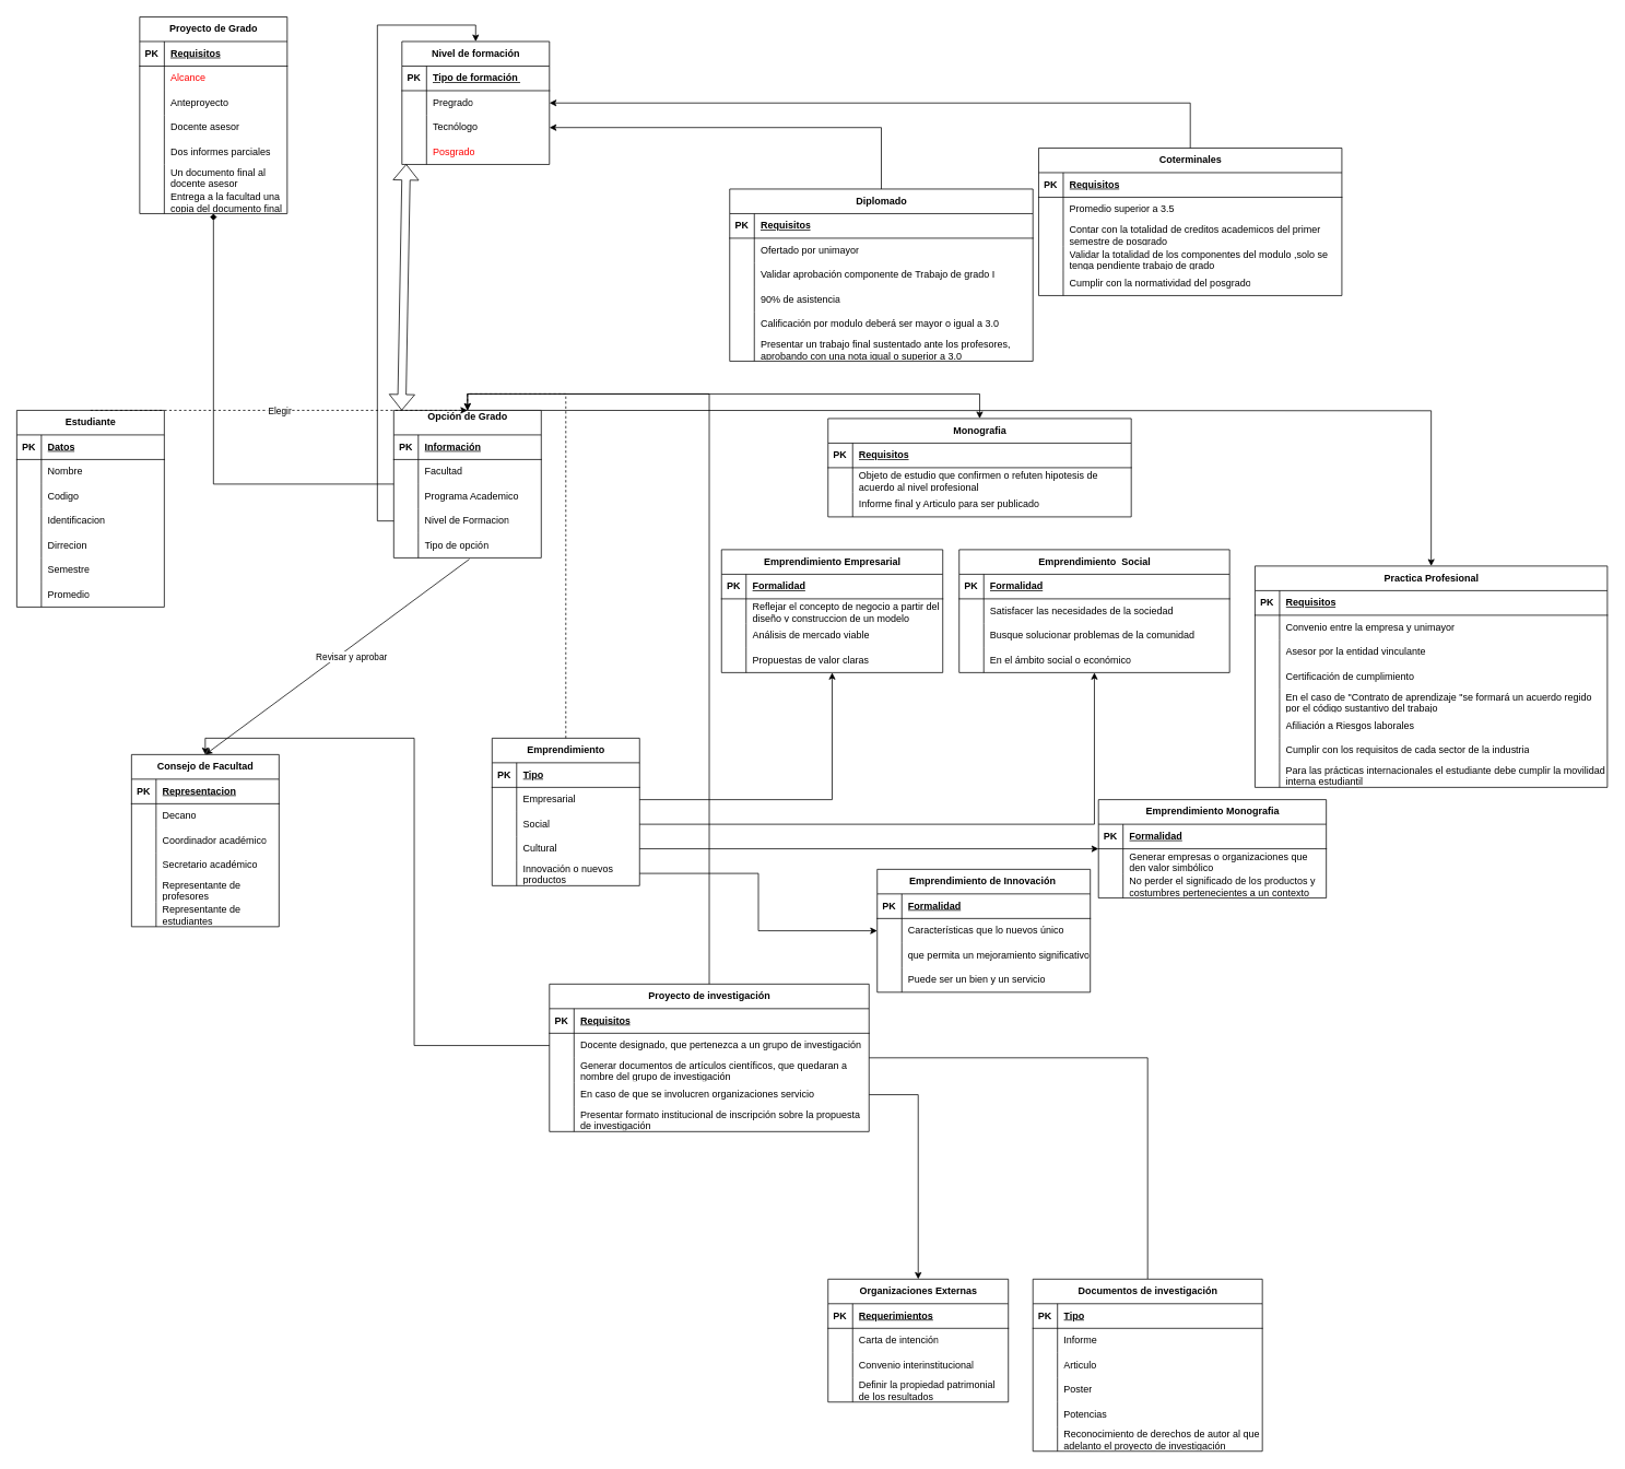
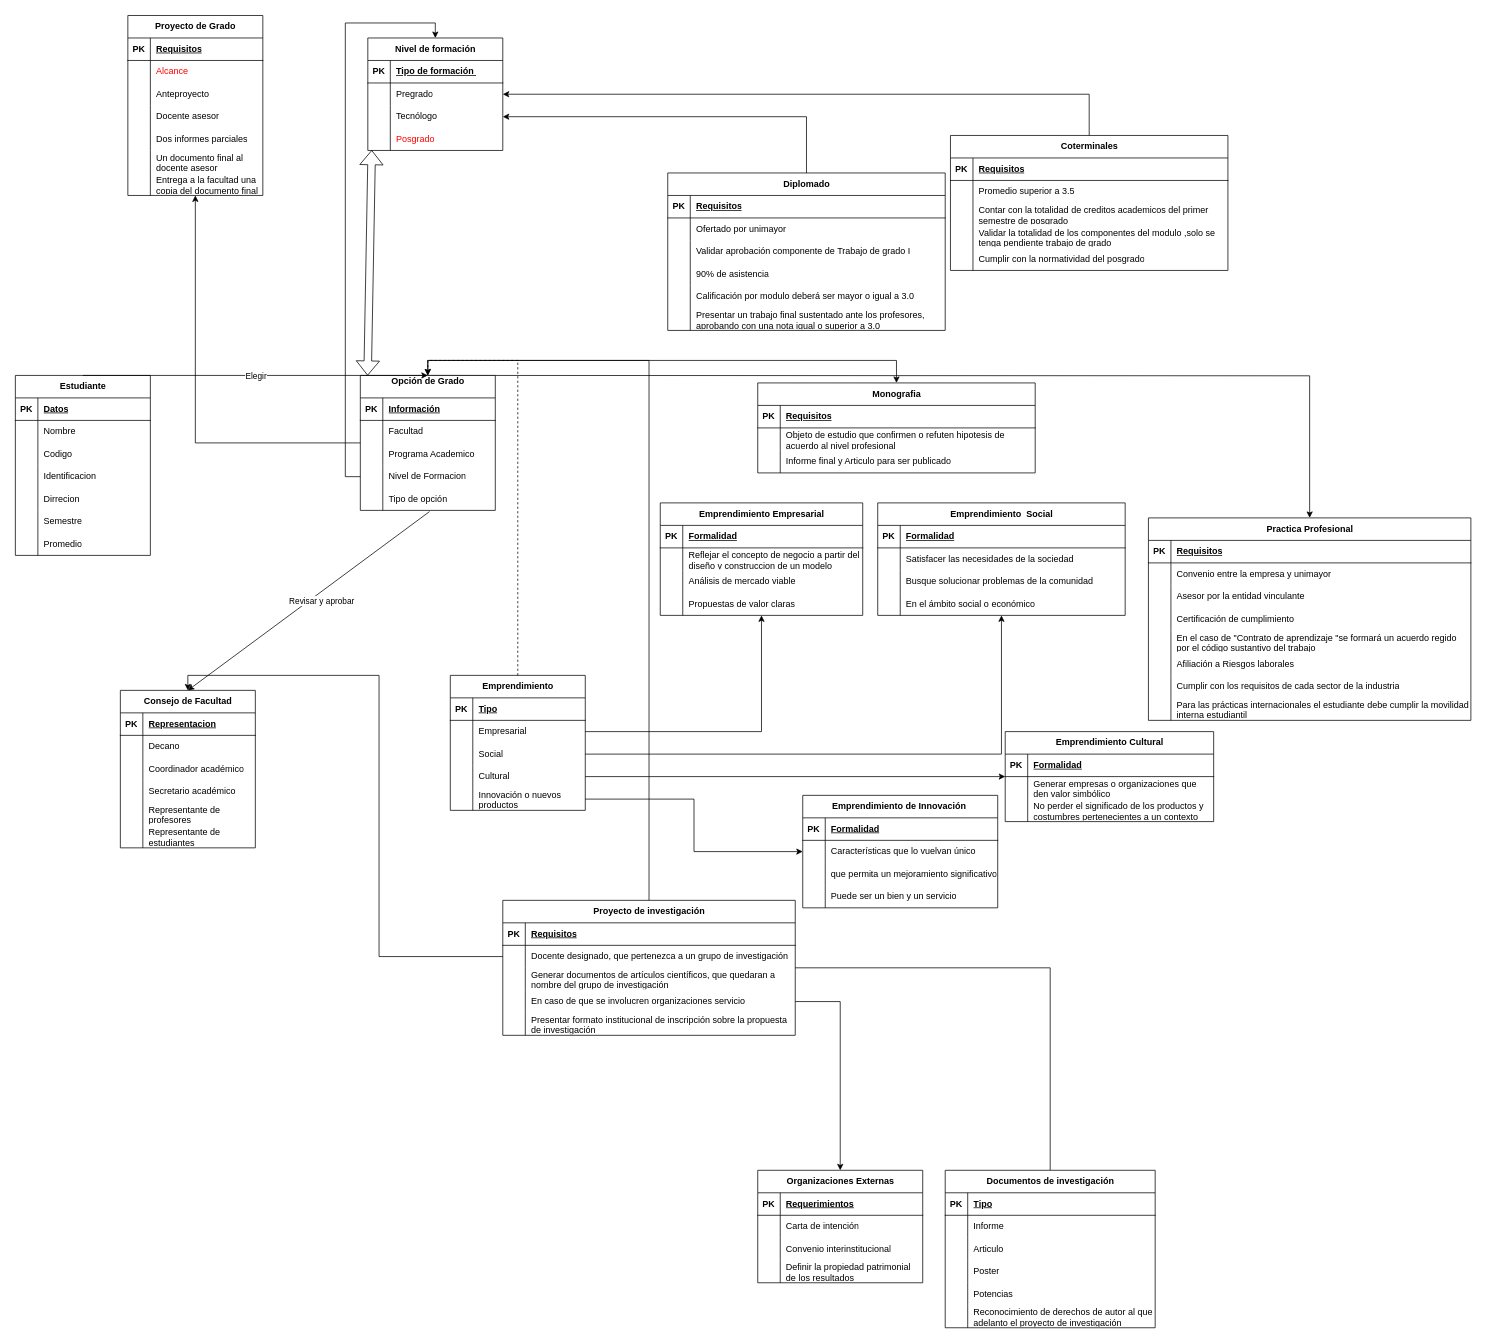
- <mxCell id="27" value="" style="edgeStyle=orthogonalEdgeStyle;rounded=0;orthogonalLoop=1;jettySize=auto;html=1;endArrow=diamond;" edge="1" parent="1" source="28" target="274"><mxGeometry relative="1" as="geometry" /></mxCell>
+ <mxCell id="27" value="" style="edgeStyle=orthogonalEdgeStyle;rounded=0;orthogonalLoop=1;jettySize=auto;html=1;" edge="1" parent="1" source="28" target="274"><mxGeometry relative="1" as="geometry" /></mxCell>
- <mxCell id="187" value="" style="endArrow=classic;html=1;rounded=0;exitX=0.5;exitY=0;exitDx=0;exitDy=0;entryX=0.5;entryY=0;entryDx=0;entryDy=0;dashed=1;" edge="1" parent="1" source="2" target="28"><mxGeometry relative="1" as="geometry"><mxPoint x="320" y="500" as="sourcePoint" /><mxPoint x="420" y="500" as="targetPoint" /></mxGeometry></mxCell>
+ <mxCell id="187" value="" style="endArrow=classic;html=1;rounded=0;exitX=0.5;exitY=0;exitDx=0;exitDy=0;entryX=0.5;entryY=0;entryDx=0;entryDy=0;" edge="1" parent="1" source="2" target="28"><mxGeometry relative="1" as="geometry"><mxPoint x="320" y="500" as="sourcePoint" /><mxPoint x="420" y="500" as="targetPoint" /></mxGeometry></mxCell>
- <mxCell id="264" value="Emprendimiento Monografia" style="shape=table;startSize=30;container=1;collapsible=1;childLayout=tableLayout;fixedRows=1;rowLines=0;fontStyle=1;align=center;resizeLast=1;html=1;" vertex="1" parent="1"><mxGeometry x="1340" y="975" width="278" height="120" as="geometry" /></mxCell>
+ <mxCell id="264" value="Emprendimiento Cultural" style="shape=table;startSize=30;container=1;collapsible=1;childLayout=tableLayout;fixedRows=1;rowLines=0;fontStyle=1;align=center;resizeLast=1;html=1;" vertex="1" parent="1"><mxGeometry x="1340" y="975" width="278" height="120" as="geometry" /></mxCell>
- <mxCell id="257" value="Características que lo nuevos único" style="shape=partialRectangle;connectable=0;fillColor=none;top=0;left=0;bottom=0;right=0;align=left;spacingLeft=6;overflow=hidden;whiteSpace=wrap;html=1;" vertex="1" parent="255"><mxGeometry x="30" width="230" height="30" as="geometry"><mxRectangle width="230" height="30" as="alternateBounds" /></mxGeometry></mxCell>
+ <mxCell id="257" value="Características que lo vuelvan único" style="shape=partialRectangle;connectable=0;fillColor=none;top=0;left=0;bottom=0;right=0;align=left;spacingLeft=6;overflow=hidden;whiteSpace=wrap;html=1;" vertex="1" parent="255"><mxGeometry x="30" width="230" height="30" as="geometry"><mxRectangle width="230" height="30" as="alternateBounds" /></mxGeometry></mxCell>
